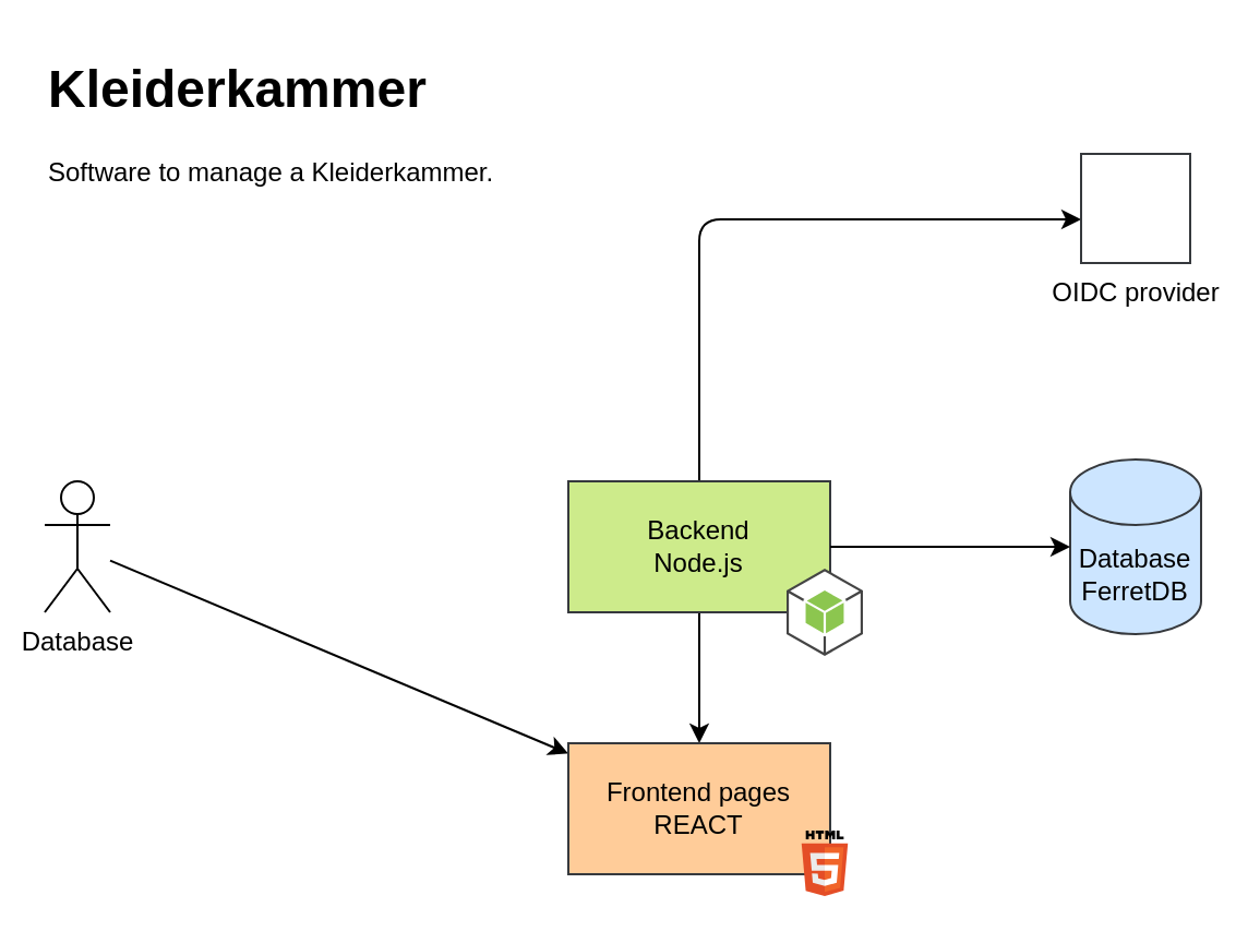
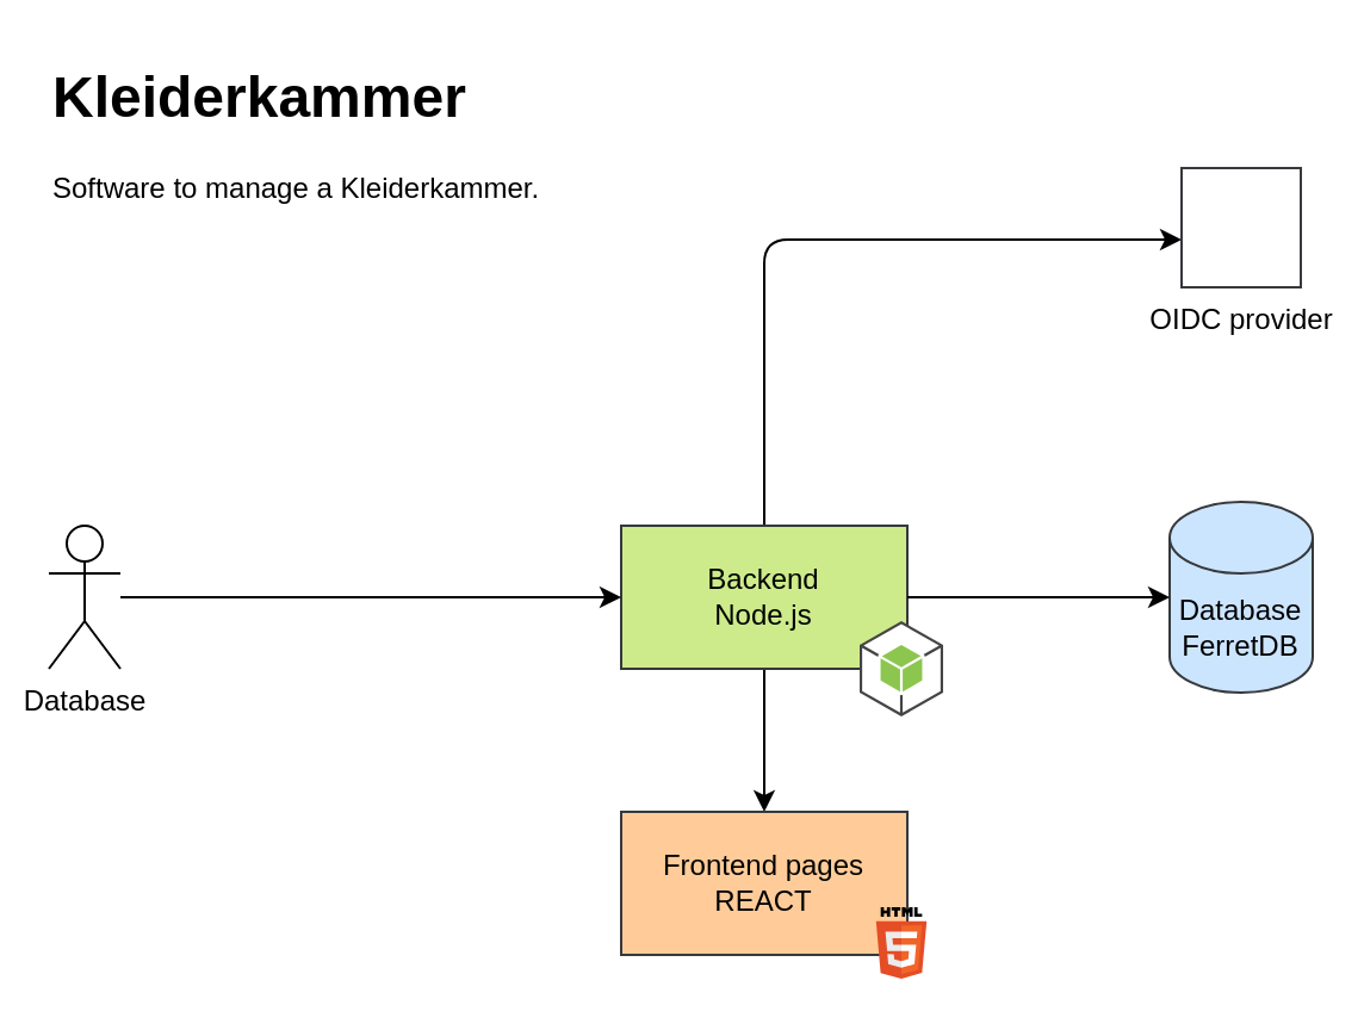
- <mxCell id="6" style="edgeStyle=none;html=1;" edge="1" parent="1" source="7" target="9"><mxGeometry relative="1" as="geometry" /></mxCell>
+ <mxCell id="6" style="edgeStyle=none;html=1;entryX=0;entryY=0.5;entryDx=0;entryDy=0;" edge="1" parent="1" source="7" target="5"><mxGeometry relative="1" as="geometry" /></mxCell>
